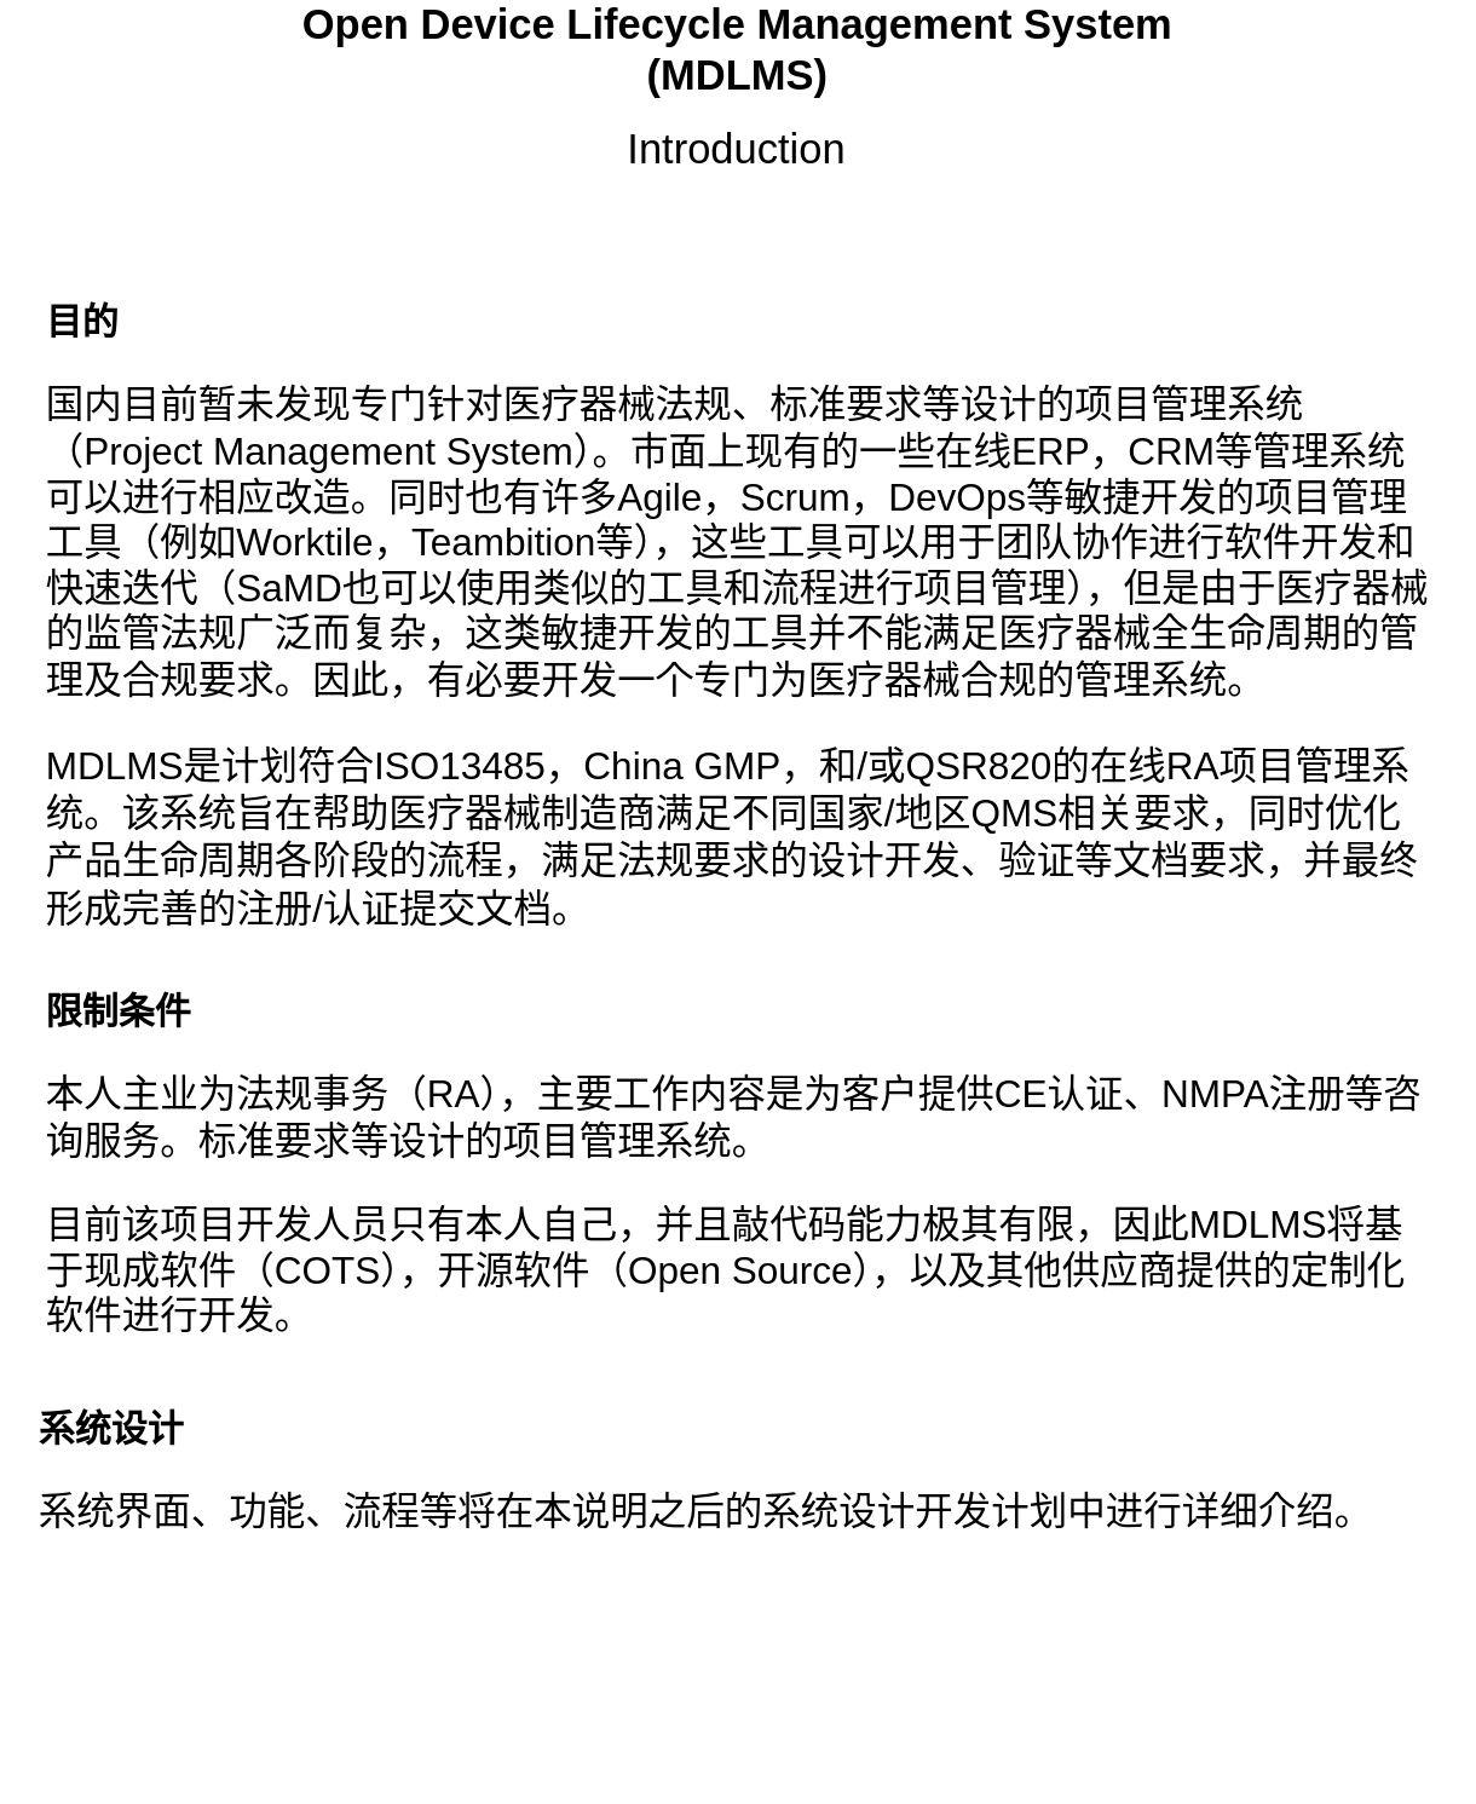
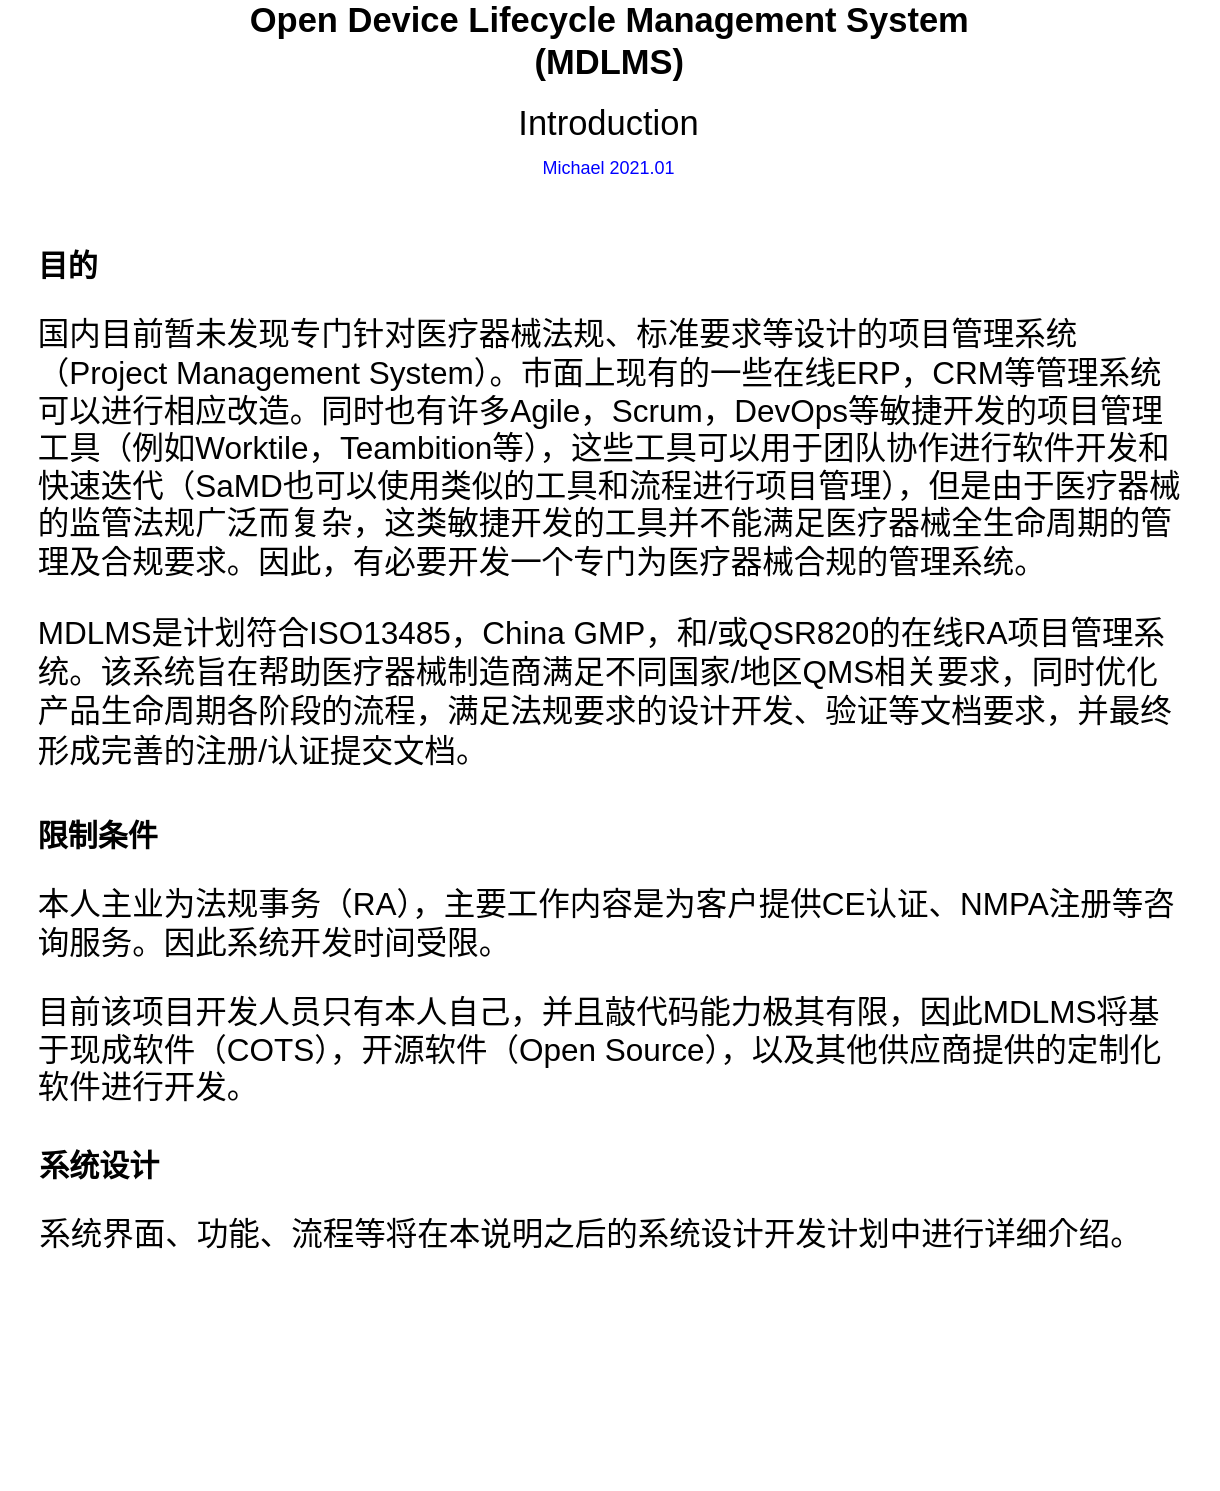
+ <mxCell id="6" value="Michael 2021.01" style="text;html=1;align=center;verticalAlign=middle;resizable=0;points=[];autosize=1;fontSize=12;fontColor=#0000FF;" vertex="1" parent="1"><mxGeometry x="355" y="100" width="100" height="20" as="geometry" /></mxCell>
- <mxCell id="5" value="&lt;h1 style=&quot;font-size: 20px&quot;&gt;限制条件&lt;/h1&gt;&lt;p style=&quot;font-size: 21px&quot;&gt;&lt;span&gt;本人主业为法规事务（RA），主要工作内容是为客户提供CE认证、NMPA注册等咨询服务。标准要求等设计的项目管理系统。&lt;/span&gt;&lt;br&gt;&lt;/p&gt;&lt;p style=&quot;font-size: 21px&quot;&gt;&lt;span&gt;目前该项目开发人员只有本人自己，并且敲代码能力极其有限，因此MDLMS将基于现成软件（COTS），开源软件（Open Source），以及其他供应商提供的定制化软件进行开发。&lt;/span&gt;&lt;/p&gt;&lt;span style=&quot;font-size: 21px&quot;&gt;&lt;br&gt;&lt;/span&gt;" style="text;html=1;strokeColor=none;fillColor=none;spacing=5;spacingTop=-20;whiteSpace=wrap;overflow=hidden;rounded=0;fontSize=22;" vertex="1" parent="1"><mxGeometry x="20" y="540" width="770" height="210" as="geometry" /></mxCell>
+ <mxCell id="5" value="&lt;h1 style=&quot;font-size: 20px&quot;&gt;限制条件&lt;/h1&gt;&lt;p style=&quot;font-size: 21px&quot;&gt;&lt;span&gt;本人主业为法规事务（RA），主要工作内容是为客户提供CE认证、NMPA注册等咨询服务。因此系统开发时间受限。&lt;/span&gt;&lt;br&gt;&lt;/p&gt;&lt;p style=&quot;font-size: 21px&quot;&gt;&lt;span&gt;目前该项目开发人员只有本人自己，并且敲代码能力极其有限，因此MDLMS将基于现成软件（COTS），开源软件（Open Source），以及其他供应商提供的定制化软件进行开发。&lt;/span&gt;&lt;/p&gt;&lt;span style=&quot;font-size: 21px&quot;&gt;&lt;br&gt;&lt;/span&gt;" style="text;html=1;strokeColor=none;fillColor=none;spacing=5;spacingTop=-20;whiteSpace=wrap;overflow=hidden;rounded=0;fontSize=22;" vertex="1" parent="1"><mxGeometry x="20" y="540" width="770" height="210" as="geometry" /></mxCell>
- <mxCell id="7" value="&lt;h1 style=&quot;font-size: 20px&quot;&gt;系统设计&lt;/h1&gt;&lt;p style=&quot;font-size: 21px&quot;&gt;系统界面、功能、流程等将在本说明之后的系统设计开发计划中进行详细介绍。&lt;/p&gt;&lt;span style=&quot;font-size: 21px&quot;&gt;&lt;br&gt;&lt;/span&gt;" style="text;html=1;strokeColor=none;fillColor=none;spacing=5;spacingTop=-20;whiteSpace=wrap;overflow=hidden;rounded=0;fontSize=22;" vertex="1" parent="1"><mxGeometry x="15.5" y="770" width="770" height="210" as="geometry" /></mxCell>
+ <mxCell id="7" value="&lt;h1 style=&quot;font-size: 20px&quot;&gt;系统设计&lt;/h1&gt;&lt;p style=&quot;font-size: 21px&quot;&gt;系统界面、功能、流程等将在本说明之后的系统设计开发计划中进行详细介绍。&lt;/p&gt;&lt;span style=&quot;font-size: 21px&quot;&gt;&lt;br&gt;&lt;/span&gt;" style="text;html=1;strokeColor=none;fillColor=none;spacing=5;spacingTop=-20;whiteSpace=wrap;overflow=hidden;rounded=0;fontSize=22;" vertex="1" parent="1"><mxGeometry x="20.5" y="760" width="770" height="210" as="geometry" /></mxCell>
